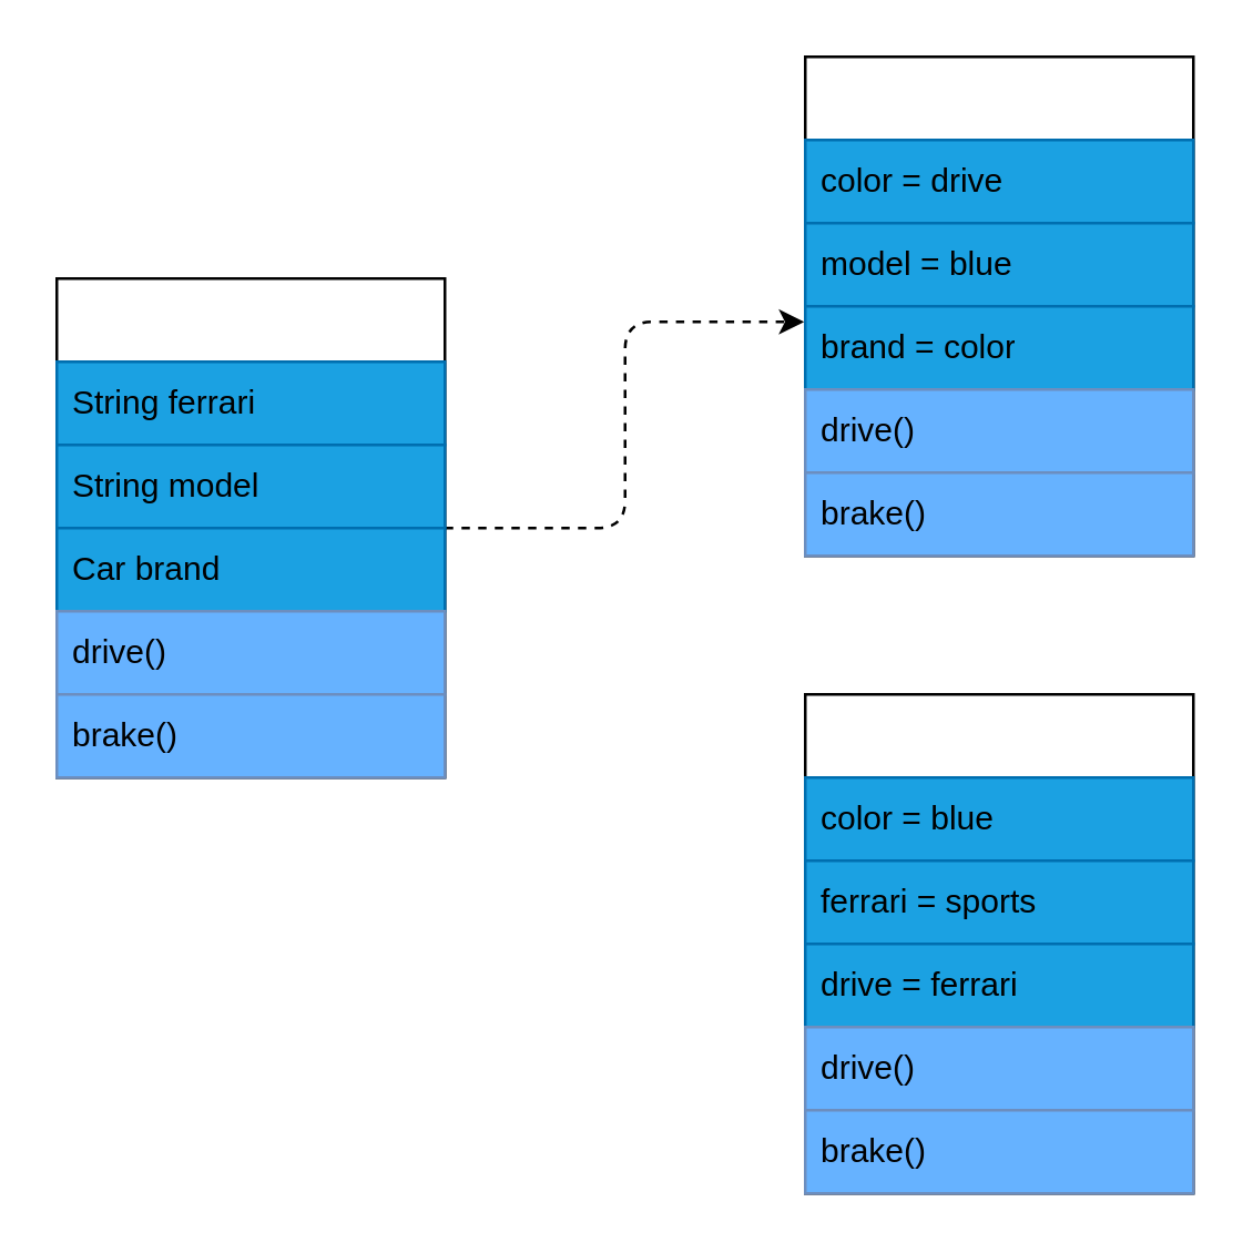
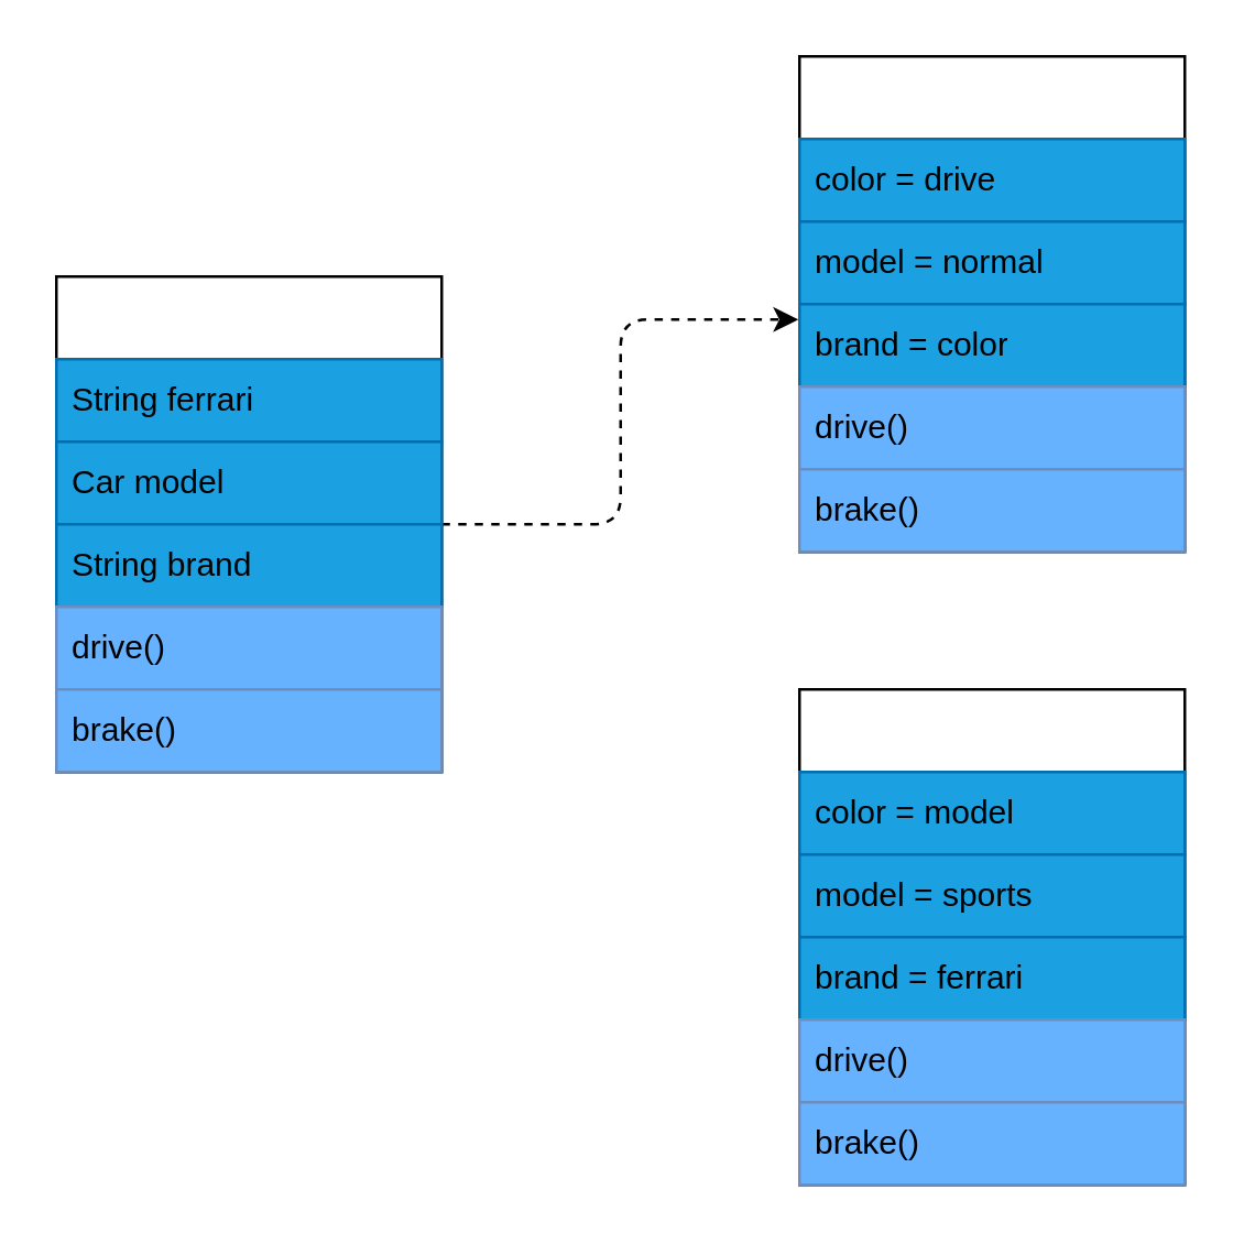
- <mxCell id="9" value="&lt;font&gt;myCar&lt;/font&gt;" style="swimlane;fontStyle=0;childLayout=stackLayout;horizontal=1;startSize=30;horizontalStack=0;resizeParent=1;resizeParentMax=0;resizeLast=0;collapsible=1;marginBottom=0;whiteSpace=wrap;html=1;fontColor=#FFFFFF;" parent="1" vertex="1"><mxGeometry x="290" y="20" width="140" height="180" as="geometry" /></mxCell>
+ <mxCell id="9" value="&lt;font&gt;brake&lt;/font&gt;" style="swimlane;fontStyle=0;childLayout=stackLayout;horizontal=1;startSize=30;horizontalStack=0;resizeParent=1;resizeParentMax=0;resizeLast=0;collapsible=1;marginBottom=0;whiteSpace=wrap;html=1;fontColor=#FFFFFF;" parent="1" vertex="1"><mxGeometry x="290" y="20" width="140" height="180" as="geometry" /></mxCell>
- <mxCell id="11" value="model = blue" style="text;strokeColor=#006EAF;fillColor=#1ba1e2;align=left;verticalAlign=middle;spacingLeft=4;spacingRight=4;overflow=hidden;points=[[0,0.5],[1,0.5]];portConstraint=eastwest;rotatable=0;whiteSpace=wrap;html=1;fontColor=#000000;" parent="9" vertex="1"><mxGeometry y="60" width="140" height="30" as="geometry" /></mxCell>
+ <mxCell id="11" value="model = normal" style="text;strokeColor=#006EAF;fillColor=#1ba1e2;align=left;verticalAlign=middle;spacingLeft=4;spacingRight=4;overflow=hidden;points=[[0,0.5],[1,0.5]];portConstraint=eastwest;rotatable=0;whiteSpace=wrap;html=1;fontColor=#000000;" parent="9" vertex="1"><mxGeometry y="60" width="140" height="30" as="geometry" /></mxCell>
- <mxCell id="3" value="&lt;font&gt;String&lt;/font&gt;" style="swimlane;fontStyle=0;childLayout=stackLayout;horizontal=1;startSize=30;horizontalStack=0;resizeParent=1;resizeParentMax=0;resizeLast=0;collapsible=1;marginBottom=0;whiteSpace=wrap;html=1;fontColor=#FFFFFF;" parent="1" vertex="1"><mxGeometry x="20" y="100" width="140" height="180" as="geometry" /></mxCell>
+ <mxCell id="3" value="&lt;font&gt;Car&lt;/font&gt;" style="swimlane;fontStyle=0;childLayout=stackLayout;horizontal=1;startSize=30;horizontalStack=0;resizeParent=1;resizeParentMax=0;resizeLast=0;collapsible=1;marginBottom=0;whiteSpace=wrap;html=1;fontColor=#FFFFFF;" parent="1" vertex="1"><mxGeometry x="20" y="100" width="140" height="180" as="geometry" /></mxCell>
- <mxCell id="5" value="String model" style="text;strokeColor=#006EAF;fillColor=#1ba1e2;align=left;verticalAlign=middle;spacingLeft=4;spacingRight=4;overflow=hidden;points=[[0,0.5],[1,0.5]];portConstraint=eastwest;rotatable=0;whiteSpace=wrap;html=1;fontColor=#000000;" parent="3" vertex="1"><mxGeometry y="60" width="140" height="30" as="geometry" /></mxCell>
+ <mxCell id="5" value="Car model" style="text;strokeColor=#006EAF;fillColor=#1ba1e2;align=left;verticalAlign=middle;spacingLeft=4;spacingRight=4;overflow=hidden;points=[[0,0.5],[1,0.5]];portConstraint=eastwest;rotatable=0;whiteSpace=wrap;html=1;fontColor=#000000;" parent="3" vertex="1"><mxGeometry y="60" width="140" height="30" as="geometry" /></mxCell>
- <mxCell id="6" value="Car brand" style="text;strokeColor=#006EAF;fillColor=#1ba1e2;align=left;verticalAlign=middle;spacingLeft=4;spacingRight=4;overflow=hidden;points=[[0,0.5],[1,0.5]];portConstraint=eastwest;rotatable=0;whiteSpace=wrap;html=1;fontColor=#000000;" parent="3" vertex="1"><mxGeometry y="90" width="140" height="30" as="geometry" /></mxCell>
+ <mxCell id="6" value="String brand" style="text;strokeColor=#006EAF;fillColor=#1ba1e2;align=left;verticalAlign=middle;spacingLeft=4;spacingRight=4;overflow=hidden;points=[[0,0.5],[1,0.5]];portConstraint=eastwest;rotatable=0;whiteSpace=wrap;html=1;fontColor=#000000;" parent="3" vertex="1"><mxGeometry y="90" width="140" height="30" as="geometry" /></mxCell>
- <mxCell id="15" value="model" style="swimlane;fontStyle=0;childLayout=stackLayout;horizontal=1;startSize=30;horizontalStack=0;resizeParent=1;resizeParentMax=0;resizeLast=0;collapsible=1;marginBottom=0;whiteSpace=wrap;html=1;fontColor=#FFFFFF;" parent="1" vertex="1"><mxGeometry x="290" y="250" width="140" height="180" as="geometry" /></mxCell>
+ <mxCell id="15" value="familyCar" style="swimlane;fontStyle=0;childLayout=stackLayout;horizontal=1;startSize=30;horizontalStack=0;resizeParent=1;resizeParentMax=0;resizeLast=0;collapsible=1;marginBottom=0;whiteSpace=wrap;html=1;fontColor=#FFFFFF;" parent="1" vertex="1"><mxGeometry x="290" y="250" width="140" height="180" as="geometry" /></mxCell>
- <mxCell id="16" value="color = blue" style="text;strokeColor=#006EAF;fillColor=#1ba1e2;align=left;verticalAlign=middle;spacingLeft=4;spacingRight=4;overflow=hidden;points=[[0,0.5],[1,0.5]];portConstraint=eastwest;rotatable=0;whiteSpace=wrap;html=1;fontColor=#000000;" parent="15" vertex="1"><mxGeometry y="30" width="140" height="30" as="geometry" /></mxCell>
+ <mxCell id="16" value="color = model" style="text;strokeColor=#006EAF;fillColor=#1ba1e2;align=left;verticalAlign=middle;spacingLeft=4;spacingRight=4;overflow=hidden;points=[[0,0.5],[1,0.5]];portConstraint=eastwest;rotatable=0;whiteSpace=wrap;html=1;fontColor=#000000;" parent="15" vertex="1"><mxGeometry y="30" width="140" height="30" as="geometry" /></mxCell>
- <mxCell id="17" value="ferrari = sports" style="text;strokeColor=#006EAF;fillColor=#1ba1e2;align=left;verticalAlign=middle;spacingLeft=4;spacingRight=4;overflow=hidden;points=[[0,0.5],[1,0.5]];portConstraint=eastwest;rotatable=0;whiteSpace=wrap;html=1;fontColor=#000000;" parent="15" vertex="1"><mxGeometry y="60" width="140" height="30" as="geometry" /></mxCell>
+ <mxCell id="17" value="model = sports" style="text;strokeColor=#006EAF;fillColor=#1ba1e2;align=left;verticalAlign=middle;spacingLeft=4;spacingRight=4;overflow=hidden;points=[[0,0.5],[1,0.5]];portConstraint=eastwest;rotatable=0;whiteSpace=wrap;html=1;fontColor=#000000;" parent="15" vertex="1"><mxGeometry y="60" width="140" height="30" as="geometry" /></mxCell>
- <mxCell id="18" value="drive = ferrari" style="text;strokeColor=#006EAF;fillColor=#1ba1e2;align=left;verticalAlign=middle;spacingLeft=4;spacingRight=4;overflow=hidden;points=[[0,0.5],[1,0.5]];portConstraint=eastwest;rotatable=0;whiteSpace=wrap;html=1;fontColor=#000000;" parent="15" vertex="1"><mxGeometry y="90" width="140" height="30" as="geometry" /></mxCell>
+ <mxCell id="18" value="brand = ferrari" style="text;strokeColor=#006EAF;fillColor=#1ba1e2;align=left;verticalAlign=middle;spacingLeft=4;spacingRight=4;overflow=hidden;points=[[0,0.5],[1,0.5]];portConstraint=eastwest;rotatable=0;whiteSpace=wrap;html=1;fontColor=#000000;" parent="15" vertex="1"><mxGeometry y="90" width="140" height="30" as="geometry" /></mxCell>
